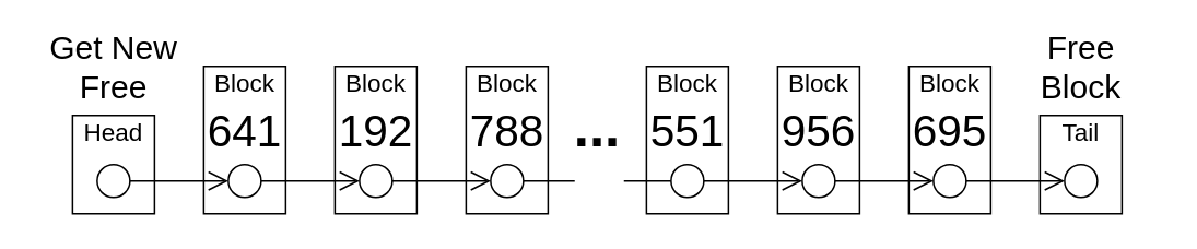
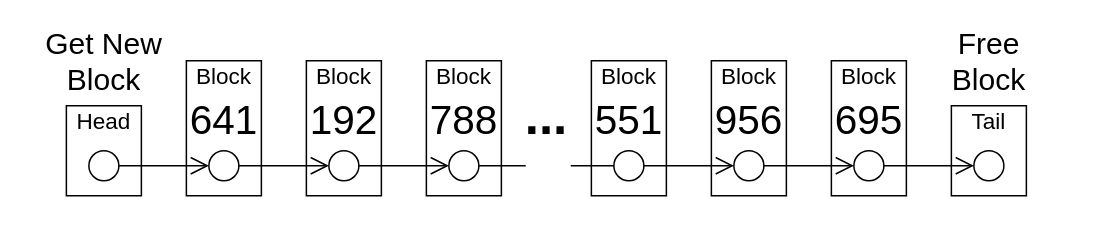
- <mxCell id="40" value="Get New Free" style="text;html=1;strokeColor=none;fillColor=none;align=center;verticalAlign=middle;whiteSpace=wrap;rounded=0;fontSize=20;" vertex="1" parent="1"><mxGeometry x="20" y="20" width="97.5" height="40" as="geometry" /></mxCell>
+ <mxCell id="40" value="Get New Block" style="text;html=1;strokeColor=none;fillColor=none;align=center;verticalAlign=middle;whiteSpace=wrap;rounded=0;fontSize=20;" vertex="1" parent="1"><mxGeometry x="20" y="20" width="97.5" height="40" as="geometry" /></mxCell>
